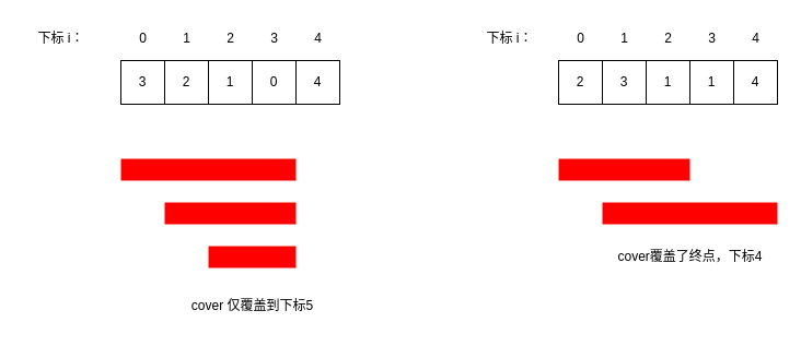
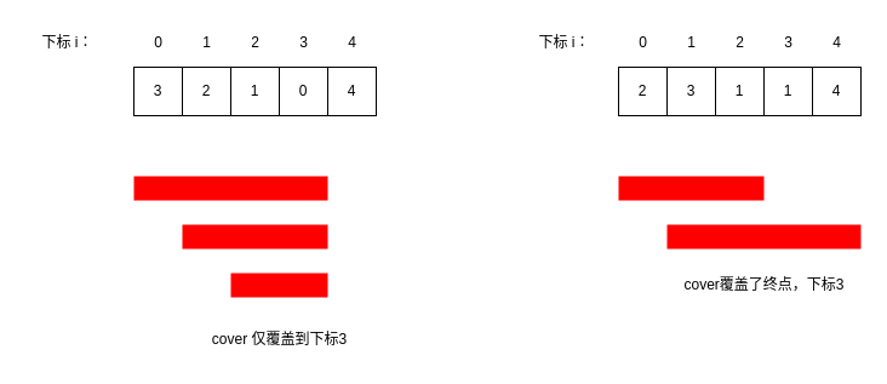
- <mxCell id="30" value="cover覆盖了终点，下标4" style="text;html=1;align=center;verticalAlign=middle;resizable=0;points=[];autosize=1;strokeColor=none;fillColor=none;" vertex="1" parent="1"><mxGeometry x="550" y="220" width="160" height="30" as="geometry" /></mxCell>
+ <mxCell id="30" value="cover覆盖了终点，下标3" style="text;html=1;align=center;verticalAlign=middle;resizable=0;points=[];autosize=1;strokeColor=none;fillColor=none;" vertex="1" parent="1"><mxGeometry x="550" y="220" width="160" height="30" as="geometry" /></mxCell>
- <mxCell id="29" value="cover 仅覆盖到下标5" style="text;html=1;align=center;verticalAlign=middle;resizable=0;points=[];autosize=1;strokeColor=none;fillColor=none;" vertex="1" parent="1"><mxGeometry x="165" y="265" width="130" height="30" as="geometry" /></mxCell>
+ <mxCell id="29" value="cover 仅覆盖到下标3" style="text;html=1;align=center;verticalAlign=middle;resizable=0;points=[];autosize=1;strokeColor=none;fillColor=none;" vertex="1" parent="1"><mxGeometry x="165" y="265" width="130" height="30" as="geometry" /></mxCell>
